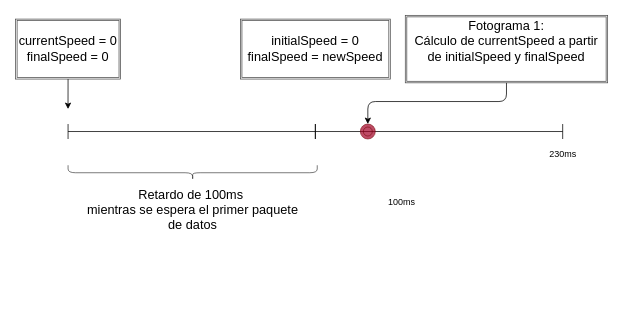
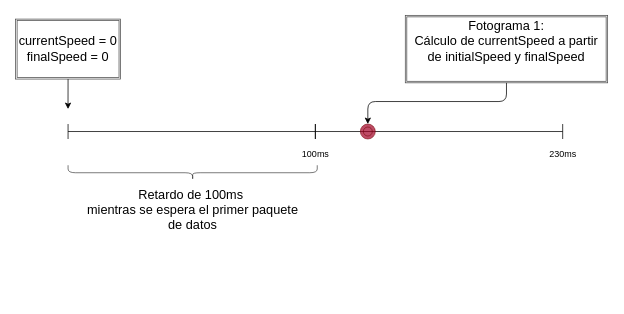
- <mxCell id="8" value="initialSpeed = 0&lt;br&gt;finalSpeed = newSpeed" style="shape=ext;double=1;rounded=0;whiteSpace=wrap;html=1;fontSize=17;opacity=70;" parent="1" vertex="1"><mxGeometry x="320" y="25" width="200" height="80" as="geometry" /></mxCell>
- <mxCell id="3" value="100ms" style="text;html=1;align=center;verticalAlign=middle;resizable=0;points=[];autosize=1;strokeColor=none;fillColor=none;" parent="1" vertex="1"><mxGeometry x="505" y="255" width="60" height="30" as="geometry" /></mxCell>
+ <mxCell id="3" value="100ms" style="text;html=1;align=center;verticalAlign=middle;resizable=0;points=[];autosize=1;strokeColor=none;fillColor=none;" parent="1" vertex="1"><mxGeometry x="390" y="190" width="60" height="30" as="geometry" /></mxCell>
